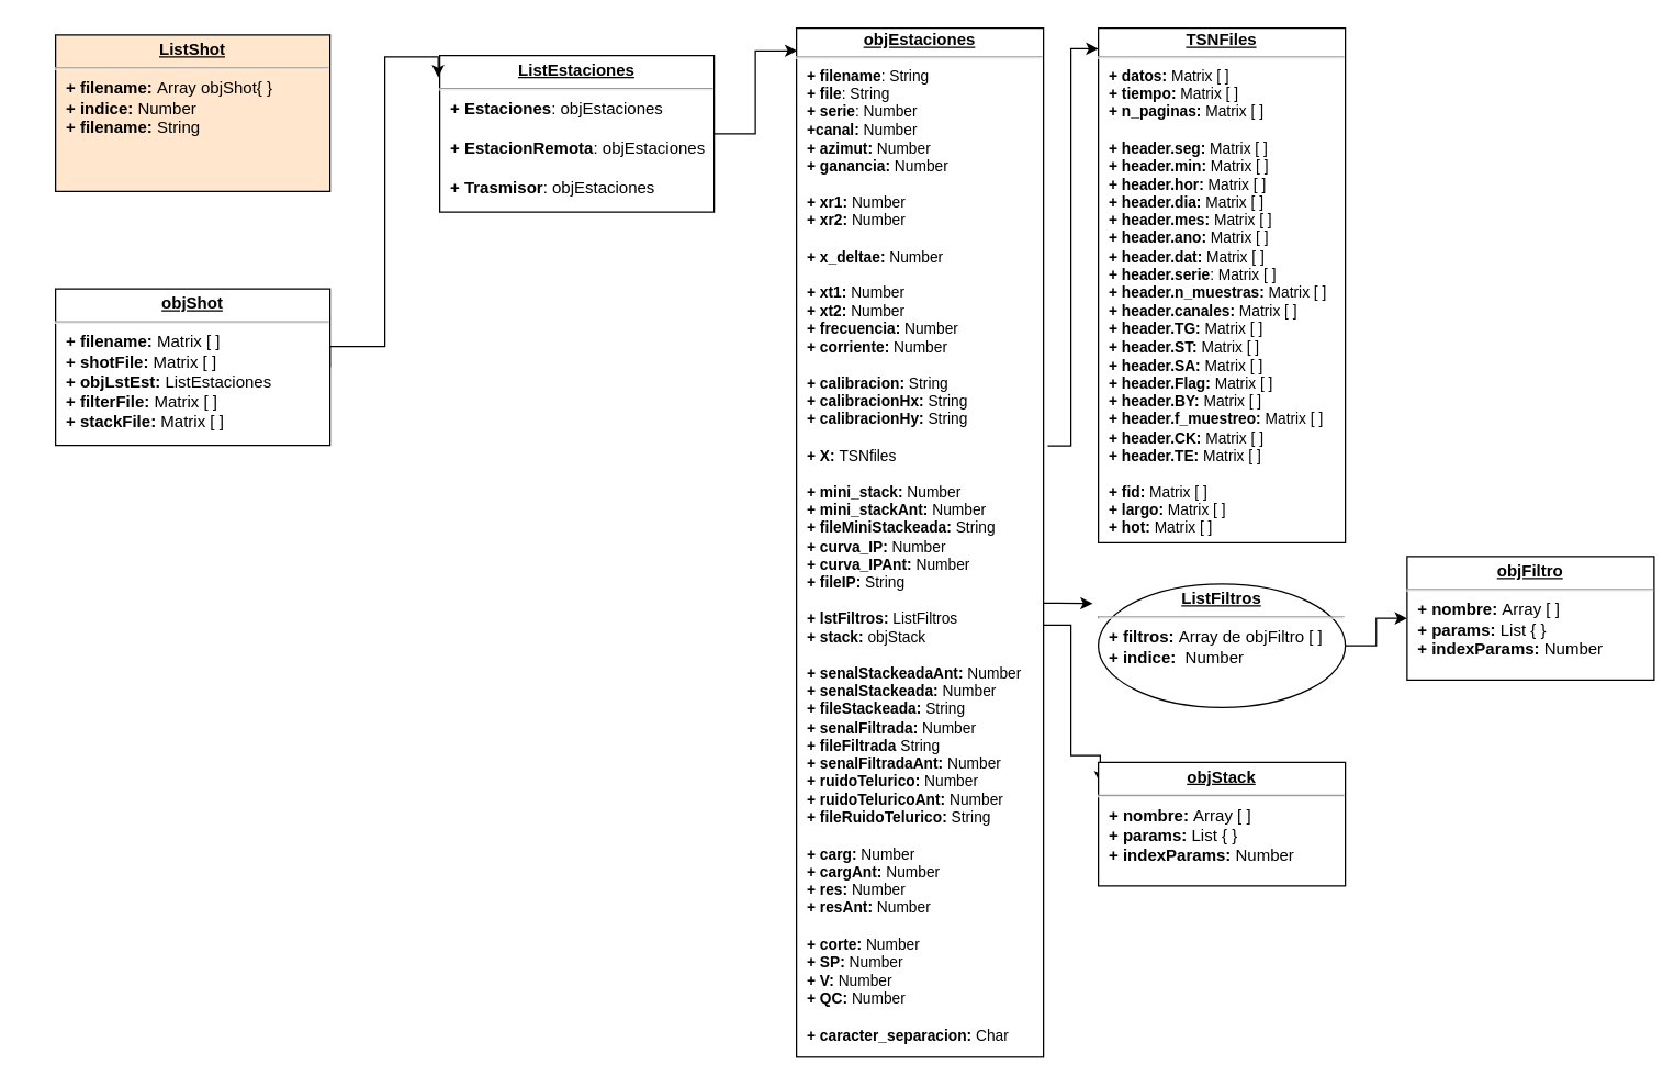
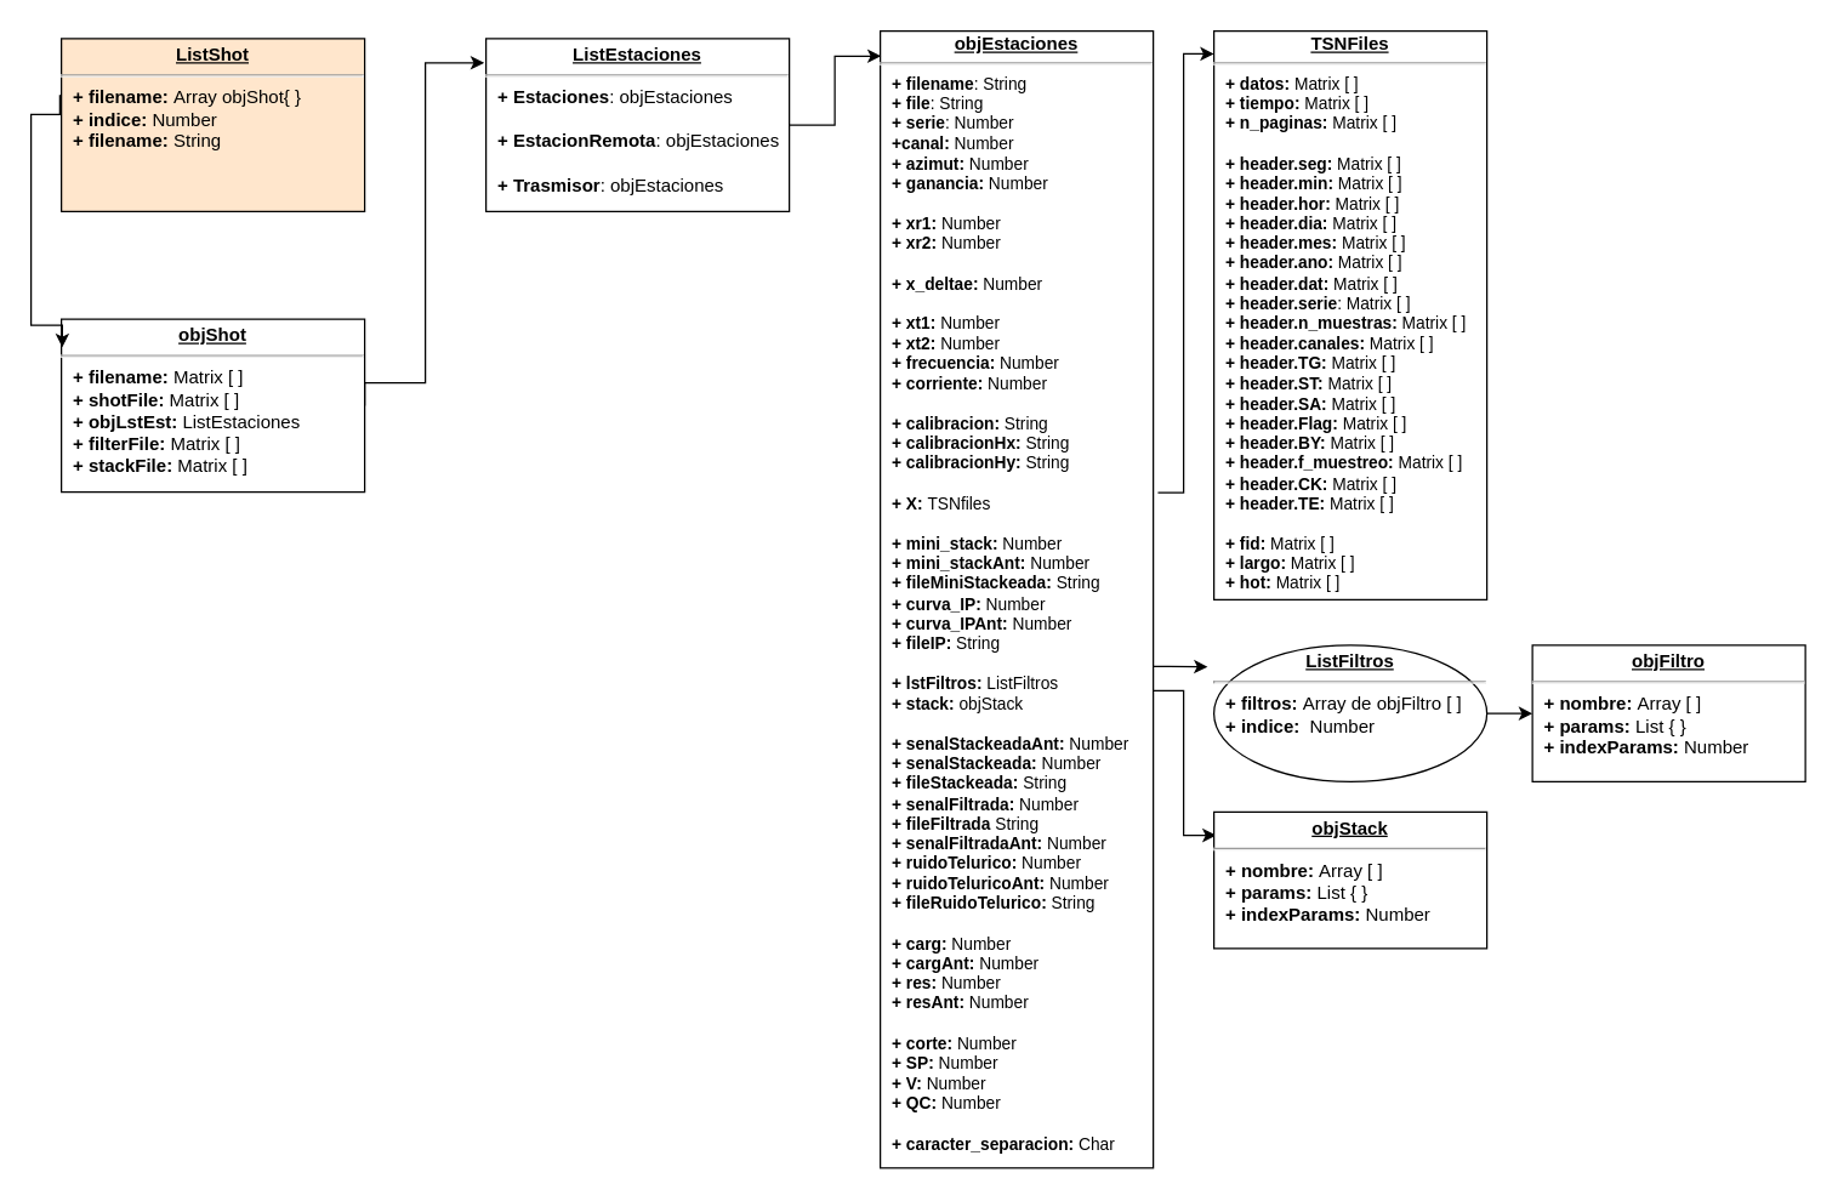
- <mxCell id="7" value="&lt;p style=&quot;margin: 0px ; margin-top: 4px ; text-align: center ; text-decoration: underline&quot;&gt;&lt;b&gt;ListEstaciones&lt;/b&gt;&lt;/p&gt;&lt;hr&gt;&lt;p style=&quot;margin: 0px ; margin-left: 8px&quot;&gt;&lt;b&gt;+ Estaciones&lt;/b&gt;: objEstaciones&lt;/p&gt;&lt;p style=&quot;margin: 0px ; margin-left: 8px&quot;&gt;&lt;br&gt;&lt;/p&gt;&lt;p style=&quot;margin: 0px ; margin-left: 8px&quot;&gt;&lt;b&gt;+ EstacionRemota&lt;/b&gt;: objEstaciones&lt;br&gt;&lt;/p&gt;&lt;p style=&quot;margin: 0px ; margin-left: 8px&quot;&gt;&lt;br&gt;&lt;/p&gt;&lt;p style=&quot;margin: 0px ; margin-left: 8px&quot;&gt;&lt;b&gt;+ Trasmisor&lt;/b&gt;: objEstaciones&lt;/p&gt;&lt;p style=&quot;margin: 0px ; margin-left: 8px&quot;&gt;&lt;br&gt;&lt;/p&gt;" style="verticalAlign=top;align=left;overflow=fill;fontSize=12;fontFamily=Helvetica;html=1;" vertex="1" parent="1"><mxGeometry x="320" y="40" width="200" height="114" as="geometry" /></mxCell>
+ <mxCell id="7" value="&lt;p style=&quot;margin: 0px ; margin-top: 4px ; text-align: center ; text-decoration: underline&quot;&gt;&lt;b&gt;ListEstaciones&lt;/b&gt;&lt;/p&gt;&lt;hr&gt;&lt;p style=&quot;margin: 0px ; margin-left: 8px&quot;&gt;&lt;b&gt;+ Estaciones&lt;/b&gt;: objEstaciones&lt;/p&gt;&lt;p style=&quot;margin: 0px ; margin-left: 8px&quot;&gt;&lt;br&gt;&lt;/p&gt;&lt;p style=&quot;margin: 0px ; margin-left: 8px&quot;&gt;&lt;b&gt;+ EstacionRemota&lt;/b&gt;: objEstaciones&lt;br&gt;&lt;/p&gt;&lt;p style=&quot;margin: 0px ; margin-left: 8px&quot;&gt;&lt;br&gt;&lt;/p&gt;&lt;p style=&quot;margin: 0px ; margin-left: 8px&quot;&gt;&lt;b&gt;+ Trasmisor&lt;/b&gt;: objEstaciones&lt;/p&gt;&lt;p style=&quot;margin: 0px ; margin-left: 8px&quot;&gt;&lt;br&gt;&lt;/p&gt;" style="verticalAlign=top;align=left;overflow=fill;fontSize=12;fontFamily=Helvetica;html=1;" vertex="1" parent="1"><mxGeometry x="320" y="25" width="200" height="114" as="geometry" /></mxCell>
+ <mxCell id="15" style="edgeStyle=orthogonalEdgeStyle;rounded=0;orthogonalLoop=1;jettySize=auto;html=1;entryX=0.003;entryY=0.163;entryDx=0;entryDy=0;entryPerimeter=0;exitX=-0.005;exitY=0.325;exitDx=0;exitDy=0;exitPerimeter=0;" edge="1" parent="1" source="16" target="10"><mxGeometry relative="1" as="geometry"><mxPoint x="30" y="75" as="sourcePoint" /><Array as="points"><mxPoint x="39" y="75" /><mxPoint x="20" y="75" /><mxPoint x="20" y="214" /></Array></mxGeometry></mxCell>
- <mxCell id="14" value="&lt;p style=&quot;margin: 0px ; margin-top: 4px ; text-align: center ; text-decoration: underline&quot;&gt;&lt;b&gt;objFiltro&lt;/b&gt;&lt;/p&gt;&lt;hr&gt;&lt;p style=&quot;margin: 0px ; margin-left: 8px&quot;&gt;&lt;b&gt;+ nombre: &lt;/b&gt;Array [ ]&amp;nbsp;&lt;/p&gt;&lt;p style=&quot;margin: 0px ; margin-left: 8px&quot;&gt;&lt;b&gt;+ params:&lt;/b&gt;&amp;nbsp;List { }&lt;/p&gt;&lt;p style=&quot;margin: 0px ; margin-left: 8px&quot;&gt;&lt;b&gt;+ indexParams: &lt;/b&gt;Number&lt;/p&gt;" style="verticalAlign=top;align=left;overflow=fill;fontSize=12;fontFamily=Helvetica;html=1;shadow=0;" vertex="1" parent="1"><mxGeometry x="1025" y="405" width="180" height="90" as="geometry" /></mxCell>
+ <mxCell id="14" value="&lt;p style=&quot;margin: 0px ; margin-top: 4px ; text-align: center ; text-decoration: underline&quot;&gt;&lt;b&gt;objFiltro&lt;/b&gt;&lt;/p&gt;&lt;hr&gt;&lt;p style=&quot;margin: 0px ; margin-left: 8px&quot;&gt;&lt;b&gt;+ nombre: &lt;/b&gt;Array [ ]&amp;nbsp;&lt;/p&gt;&lt;p style=&quot;margin: 0px ; margin-left: 8px&quot;&gt;&lt;b&gt;+ params:&lt;/b&gt;&amp;nbsp;List { }&lt;/p&gt;&lt;p style=&quot;margin: 0px ; margin-left: 8px&quot;&gt;&lt;b&gt;+ indexParams: &lt;/b&gt;Number&lt;/p&gt;" style="verticalAlign=top;align=left;overflow=fill;fontSize=12;fontFamily=Helvetica;html=1;shadow=0;" vertex="1" parent="1"><mxGeometry x="1010" y="425" width="180" height="90" as="geometry" /></mxCell>
- <mxCell id="13" value="&lt;p style=&quot;margin: 0px ; margin-top: 4px ; text-align: center ; text-decoration: underline&quot;&gt;&lt;b&gt;objStack&lt;/b&gt;&lt;/p&gt;&lt;hr&gt;&lt;p style=&quot;margin: 0px ; margin-left: 8px&quot;&gt;&lt;b&gt;+ nombre: &lt;/b&gt;Array [ ]&amp;nbsp;&lt;/p&gt;&lt;p style=&quot;margin: 0px ; margin-left: 8px&quot;&gt;&lt;b&gt;+ params:&lt;/b&gt;&amp;nbsp;List { }&lt;/p&gt;&lt;p style=&quot;margin: 0px ; margin-left: 8px&quot;&gt;&lt;b&gt;+ indexParams: &lt;/b&gt;Number&lt;/p&gt;" style="verticalAlign=top;align=left;overflow=fill;fontSize=12;fontFamily=Helvetica;html=1;shadow=0;" vertex="1" parent="1"><mxGeometry x="800" y="555" width="180" height="90" as="geometry" /></mxCell>
+ <mxCell id="13" value="&lt;p style=&quot;margin: 0px ; margin-top: 4px ; text-align: center ; text-decoration: underline&quot;&gt;&lt;b&gt;objStack&lt;/b&gt;&lt;/p&gt;&lt;hr&gt;&lt;p style=&quot;margin: 0px ; margin-left: 8px&quot;&gt;&lt;b&gt;+ nombre: &lt;/b&gt;Array [ ]&amp;nbsp;&lt;/p&gt;&lt;p style=&quot;margin: 0px ; margin-left: 8px&quot;&gt;&lt;b&gt;+ params:&lt;/b&gt;&amp;nbsp;List { }&lt;/p&gt;&lt;p style=&quot;margin: 0px ; margin-left: 8px&quot;&gt;&lt;b&gt;+ indexParams: &lt;/b&gt;Number&lt;/p&gt;" style="verticalAlign=top;align=left;overflow=fill;fontSize=12;fontFamily=Helvetica;html=1;shadow=0;" vertex="1" parent="1"><mxGeometry x="800" y="535" width="180" height="90" as="geometry" /></mxCell>
